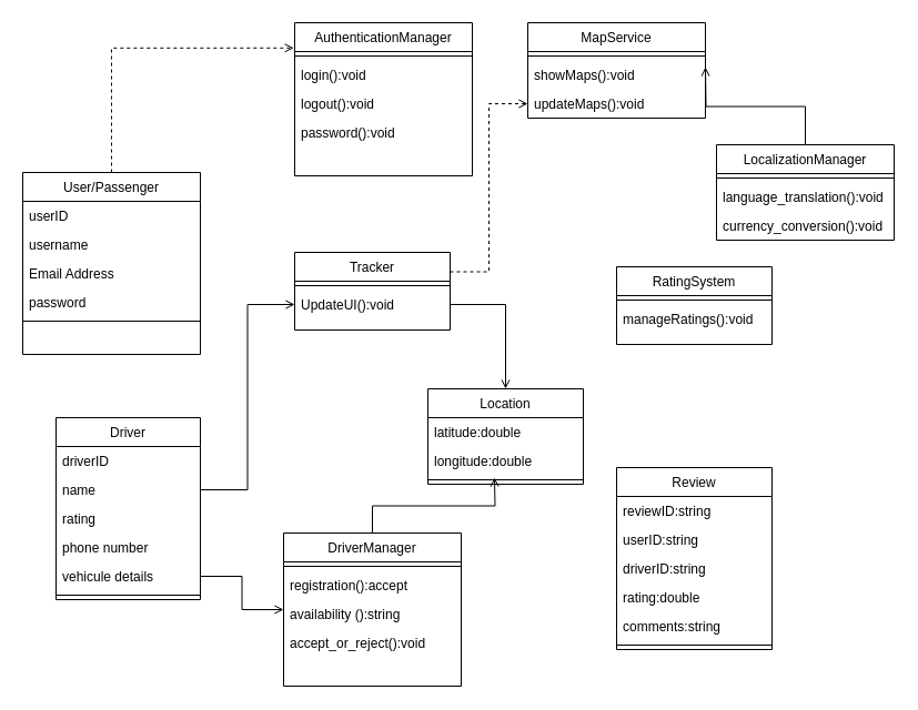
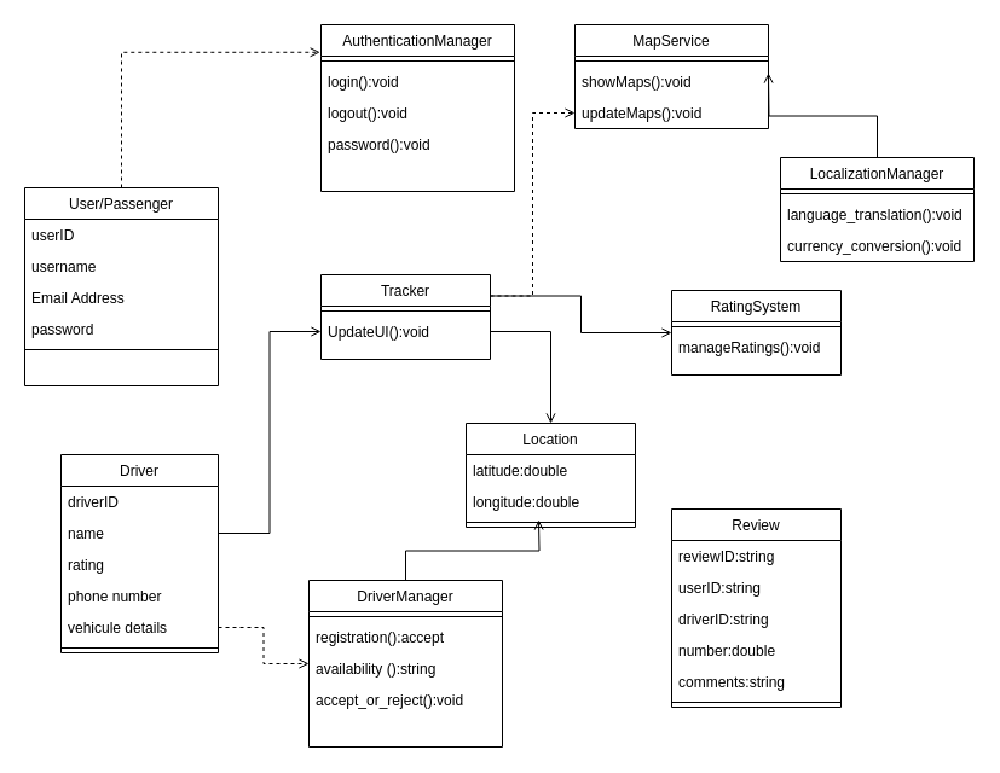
+ <mxCell id="31" style="edgeStyle=orthogonalEdgeStyle;rounded=0;orthogonalLoop=1;jettySize=auto;html=1;exitX=1;exitY=0.25;exitDx=0;exitDy=0;entryX=0;entryY=0.5;entryDx=0;entryDy=0;endArrow=open;endFill=0;" edge="1" parent="1" source="32" target="42"><mxGeometry relative="1" as="geometry" /></mxCell>
- <mxCell id="55" style="edgeStyle=orthogonalEdgeStyle;rounded=0;orthogonalLoop=1;jettySize=auto;html=1;exitX=1;exitY=0.5;exitDx=0;exitDy=0;entryX=0;entryY=0.5;entryDx=0;entryDy=0;endArrow=open;endFill=0;dashed=0;" edge="1" parent="1" source="7" target="21"><mxGeometry relative="1" as="geometry" /></mxCell>
+ <mxCell id="55" style="edgeStyle=orthogonalEdgeStyle;rounded=0;orthogonalLoop=1;jettySize=auto;html=1;exitX=1;exitY=0.5;exitDx=0;exitDy=0;entryX=0;entryY=0.5;entryDx=0;entryDy=0;endArrow=open;endFill=0;dashed=1;" edge="1" parent="1" source="7" target="21"><mxGeometry relative="1" as="geometry" /></mxCell>
- <mxCell id="39" value="rating:double" style="text;align=left;verticalAlign=top;spacingLeft=4;spacingRight=4;overflow=hidden;rotatable=0;points=[[0,0.5],[1,0.5]];portConstraint=eastwest;" vertex="1" parent="35"><mxGeometry y="104" width="140" height="26" as="geometry" /></mxCell>
+ <mxCell id="39" value="number:double" style="text;align=left;verticalAlign=top;spacingLeft=4;spacingRight=4;overflow=hidden;rotatable=0;points=[[0,0.5],[1,0.5]];portConstraint=eastwest;" vertex="1" parent="35"><mxGeometry y="104" width="140" height="26" as="geometry" /></mxCell>
